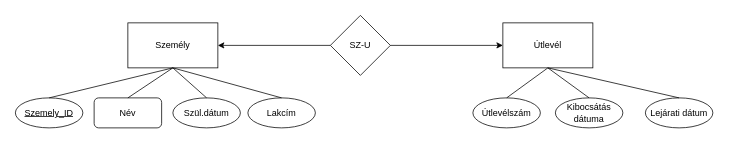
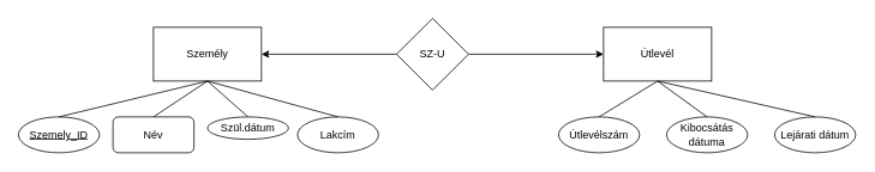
- <mxCell id="6" value="Szül.dátum" style="ellipse;whiteSpace=wrap;html=1;" vertex="1" parent="1"><mxGeometry x="230" y="130" width="90" height="40" as="geometry" /></mxCell>
+ <mxCell id="6" value="Szül.dátum" style="ellipse;whiteSpace=wrap;html=1;" vertex="1" parent="1"><mxGeometry x="230" y="130" width="90" height="25" as="geometry" /></mxCell>
- <mxCell id="7" value="Útlevélszám" style="ellipse;whiteSpace=wrap;html=1;" vertex="1" parent="1"><mxGeometry x="630" y="130" width="90" height="40" as="geometry" /></mxCell>
+ <mxCell id="7" value="Útlevélszám" style="ellipse;whiteSpace=wrap;html=1;" vertex="1" parent="1"><mxGeometry x="620" y="130" width="90" height="40" as="geometry" /></mxCell>
